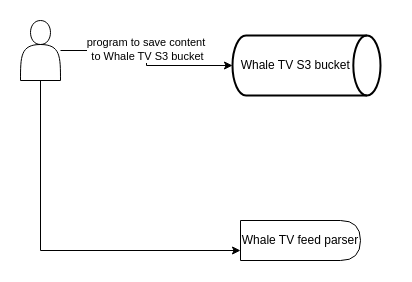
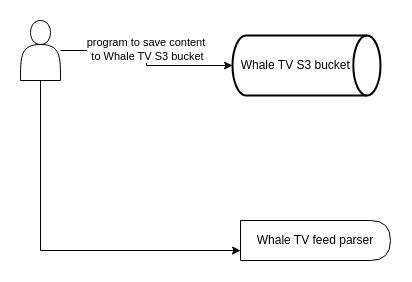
- <mxCell id="7" value="Whale TV feed parser" style="shape=delay;whiteSpace=wrap;html=1;" vertex="1" parent="1"><mxGeometry x="240" y="220" width="120" height="40" as="geometry" /></mxCell>
+ <mxCell id="7" value="Whale TV feed parser" style="shape=delay;whiteSpace=wrap;html=1;" vertex="1" parent="1"><mxGeometry x="240" y="220" width="150" height="40" as="geometry" /></mxCell>
